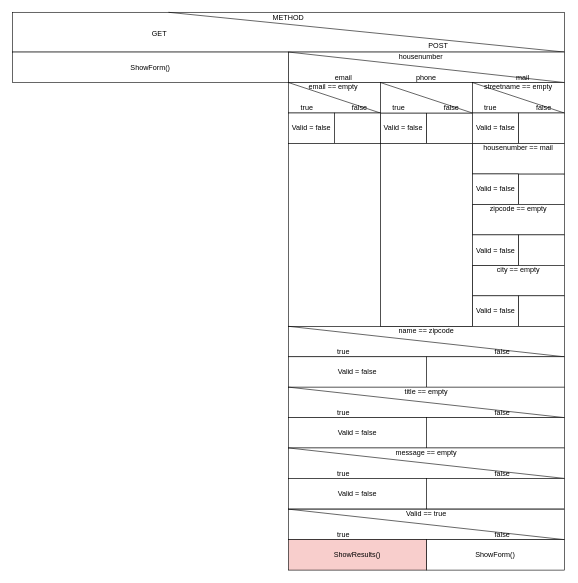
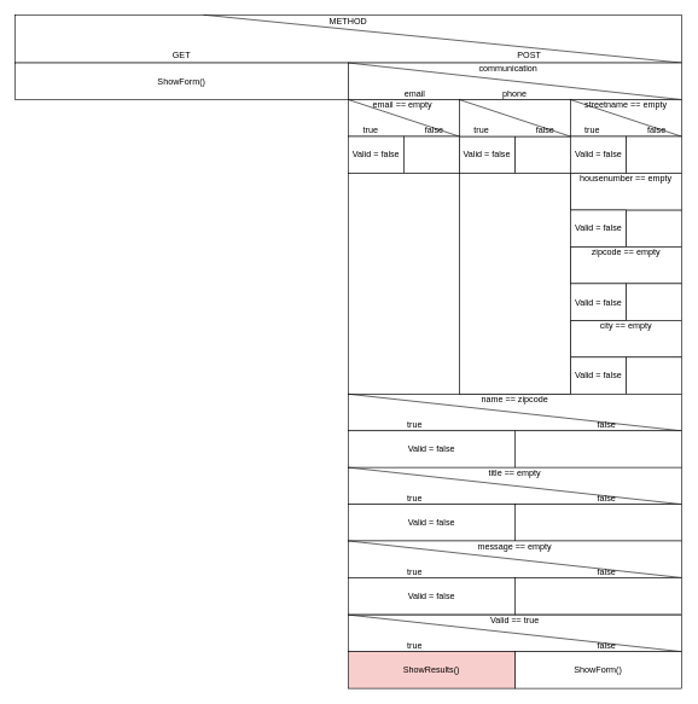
- <mxCell id="4" value="GET" style="text;html=1;strokeColor=none;fillColor=none;align=center;verticalAlign=middle;whiteSpace=wrap;rounded=0;" parent="2" vertex="1"><mxGeometry x="215" y="26.39" width="60.0" height="19.881" as="geometry" /></mxCell>
+ <mxCell id="4" value="GET" style="text;html=1;strokeColor=none;fillColor=none;align=center;verticalAlign=middle;whiteSpace=wrap;rounded=0;" parent="2" vertex="1"><mxGeometry x="200.0" y="46.39" width="60.0" height="19.881" as="geometry" /></mxCell>
- <mxCell id="12" value="housenumber" style="text;html=1;strokeColor=none;fillColor=none;align=center;verticalAlign=middle;whiteSpace=wrap;rounded=0;" parent="9" vertex="1"><mxGeometry x="100.0" y="-0.002" width="241.5" height="15.242" as="geometry" /></mxCell>
+ <mxCell id="12" value="communication" style="text;html=1;strokeColor=none;fillColor=none;align=center;verticalAlign=middle;whiteSpace=wrap;rounded=0;" parent="9" vertex="1"><mxGeometry x="100.0" y="-0.002" width="241.5" height="15.242" as="geometry" /></mxCell>
- <mxCell id="15" value="mail" style="text;html=1;strokeColor=none;fillColor=none;align=center;verticalAlign=middle;whiteSpace=wrap;rounded=0;" parent="9" vertex="1"><mxGeometry x="322.0" y="35.565" width="138.0" height="15.242" as="geometry" /></mxCell>
- <mxCell id="49" value="housenumber == mail" style="text;html=1;strokeColor=none;fillColor=none;align=center;verticalAlign=middle;whiteSpace=wrap;rounded=0;" parent="47" vertex="1"><mxGeometry width="153.333" height="15.242" as="geometry" /></mxCell>
+ <mxCell id="49" value="housenumber == empty" style="text;html=1;strokeColor=none;fillColor=none;align=center;verticalAlign=middle;whiteSpace=wrap;rounded=0;" parent="47" vertex="1"><mxGeometry width="153.333" height="15.242" as="geometry" /></mxCell>
